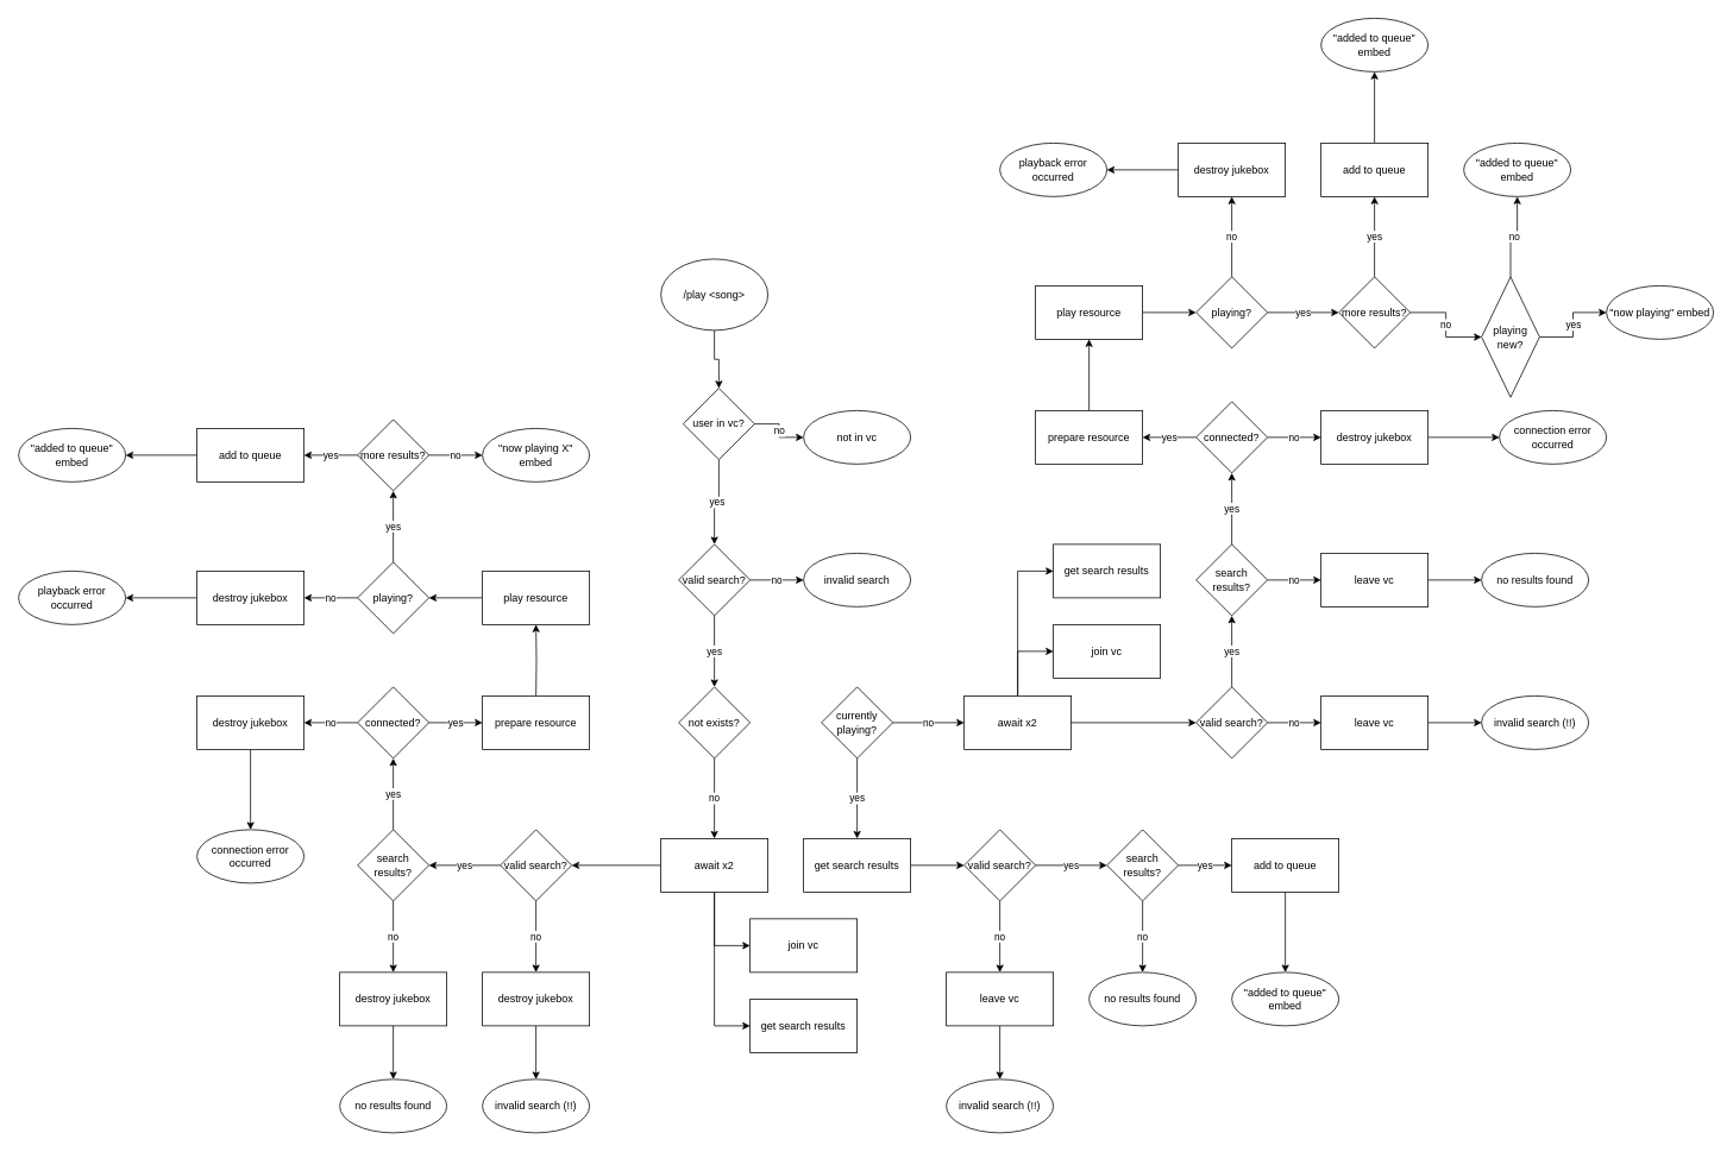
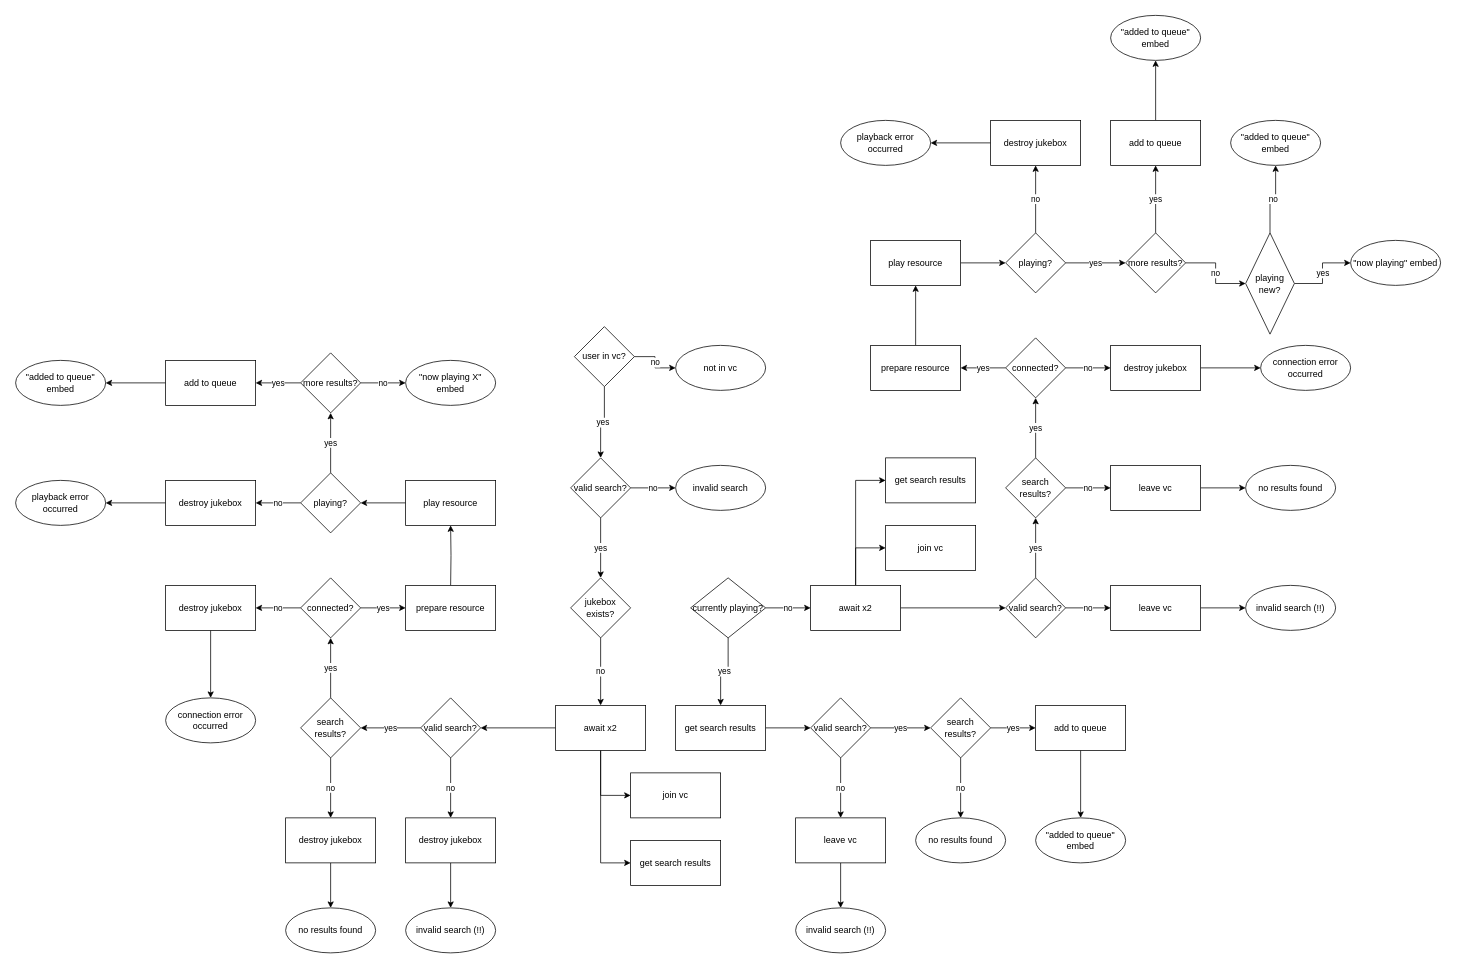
- <mxCell id="3" value="/play &amp;lt;song&amp;gt;" style="ellipse;whiteSpace=wrap;html=1;" parent="1" vertex="1"><mxGeometry x="740" y="290" width="120" height="80" as="geometry" /></mxCell>
- <mxCell id="2" value="" style="edgeStyle=orthogonalEdgeStyle;rounded=0;orthogonalLoop=1;jettySize=auto;html=1;" parent="1" source="3" target="6" edge="1"><mxGeometry relative="1" as="geometry" /></mxCell>
- <mxCell id="13" value="not exists?" style="rhombus;whiteSpace=wrap;html=1;" parent="1" vertex="1"><mxGeometry x="760" y="770" width="80" height="80" as="geometry" /></mxCell>
+ <mxCell id="13" value="jukebox exists?" style="rhombus;whiteSpace=wrap;html=1;" parent="1" vertex="1"><mxGeometry x="760" y="770" width="80" height="80" as="geometry" /></mxCell>
- <mxCell id="16" value="currently playing?" style="rhombus;whiteSpace=wrap;html=1;" parent="1" vertex="1"><mxGeometry x="920" y="770" width="80" height="80" as="geometry" /></mxCell>
+ <mxCell id="16" value="currently playing?" style="rhombus;whiteSpace=wrap;html=1;" parent="1" vertex="1"><mxGeometry x="920" y="770" width="100" height="80" as="geometry" /></mxCell>
